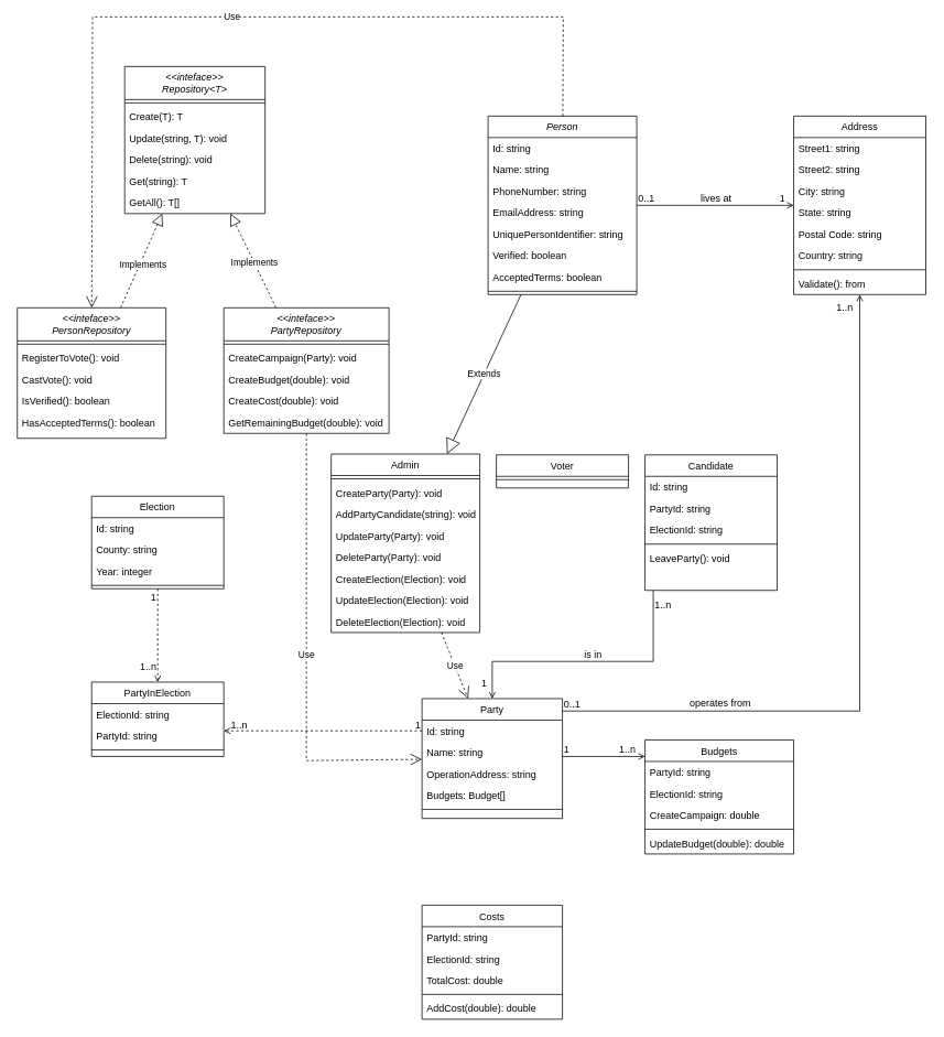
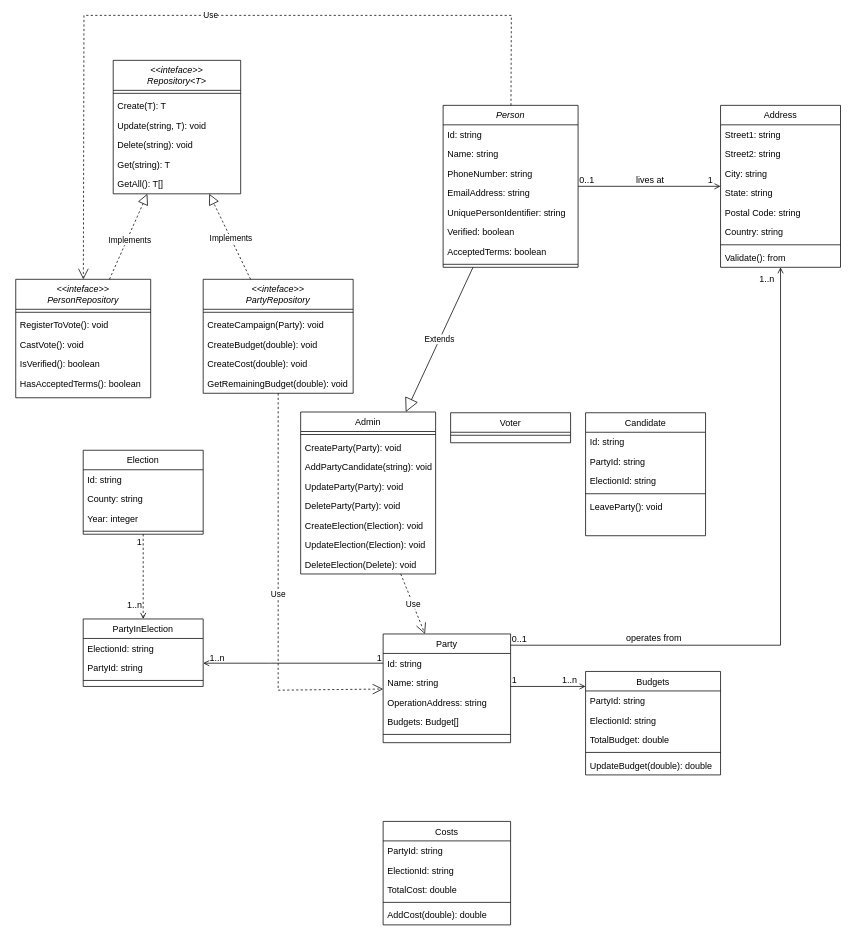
- <mxCell id="40" value="DeleteElection(Election): void" style="text;align=left;verticalAlign=top;spacingLeft=4;spacingRight=4;overflow=hidden;rotatable=0;points=[[0,0.5],[1,0.5]];portConstraint=eastwest;fontStyle=0" parent="32" vertex="1"><mxGeometry y="190" width="180" height="26" as="geometry" /></mxCell>
+ <mxCell id="40" value="DeleteElection(Delete): void" style="text;align=left;verticalAlign=top;spacingLeft=4;spacingRight=4;overflow=hidden;rotatable=0;points=[[0,0.5],[1,0.5]];portConstraint=eastwest;fontStyle=0" parent="32" vertex="1"><mxGeometry y="190" width="180" height="26" as="geometry" /></mxCell>
- <mxCell id="54" value="" style="endArrow=open;shadow=0;strokeWidth=1;rounded=0;endFill=1;edgeStyle=elbowEdgeStyle;elbow=vertical;" parent="1" source="13" target="42" edge="1"><mxGeometry x="0.5" y="41" relative="1" as="geometry"><mxPoint x="840" y="890.475" as="sourcePoint" /><mxPoint x="1040" y="890.475" as="targetPoint" /><mxPoint x="-40" y="32" as="offset" /><Array as="points"><mxPoint x="790" y="800" /></Array></mxGeometry></mxCell>
- <mxCell id="55" value="1..n" style="resizable=0;align=left;verticalAlign=bottom;labelBackgroundColor=none;fontSize=12;" parent="54" connectable="0" vertex="1"><mxGeometry x="-1" relative="1" as="geometry"><mxPoint y="26" as="offset" /></mxGeometry></mxCell>
- <mxCell id="56" value="1" style="resizable=0;align=right;verticalAlign=bottom;labelBackgroundColor=none;fontSize=12;" parent="54" connectable="0" vertex="1"><mxGeometry x="1" relative="1" as="geometry"><mxPoint x="-5" y="-10" as="offset" /></mxGeometry></mxCell>
- <mxCell id="57" value="is in" style="text;html=1;resizable=0;points=[];;align=center;verticalAlign=middle;labelBackgroundColor=none;rounded=0;shadow=0;strokeWidth=1;fontSize=12;" parent="54" vertex="1" connectable="0"><mxGeometry x="0.5" y="49" relative="1" as="geometry"><mxPoint x="85" y="-58" as="offset" /></mxGeometry></mxCell>
- <mxCell id="84" value="" style="endArrow=open;shadow=0;strokeWidth=1;rounded=0;endFill=1;edgeStyle=elbowEdgeStyle;elbow=vertical;dashed=1;" parent="1" source="42" target="77" edge="1"><mxGeometry x="0.5" y="41" relative="1" as="geometry"><mxPoint x="440" y="935" as="sourcePoint" /><mxPoint x="360" y="934" as="targetPoint" /><mxPoint x="-40" y="32" as="offset" /><Array as="points"><mxPoint x="360" y="884" /><mxPoint x="770" y="924" /></Array></mxGeometry></mxCell>
+ <mxCell id="84" value="" style="endArrow=open;shadow=0;strokeWidth=1;rounded=0;endFill=1;edgeStyle=elbowEdgeStyle;elbow=vertical;" parent="1" source="42" target="77" edge="1"><mxGeometry x="0.5" y="41" relative="1" as="geometry"><mxPoint x="440" y="935" as="sourcePoint" /><mxPoint x="360" y="934" as="targetPoint" /><mxPoint x="-40" y="32" as="offset" /><Array as="points"><mxPoint x="360" y="884" /><mxPoint x="770" y="924" /></Array></mxGeometry></mxCell>
- <mxCell id="65" value="CreateCampaign: double" style="text;align=left;verticalAlign=top;spacingLeft=4;spacingRight=4;overflow=hidden;rotatable=0;points=[[0,0.5],[1,0.5]];portConstraint=eastwest;" parent="62" vertex="1"><mxGeometry y="78" width="180" height="26" as="geometry" /></mxCell>
+ <mxCell id="65" value="TotalBudget: double" style="text;align=left;verticalAlign=top;spacingLeft=4;spacingRight=4;overflow=hidden;rotatable=0;points=[[0,0.5],[1,0.5]];portConstraint=eastwest;" parent="62" vertex="1"><mxGeometry y="78" width="180" height="26" as="geometry" /></mxCell>
